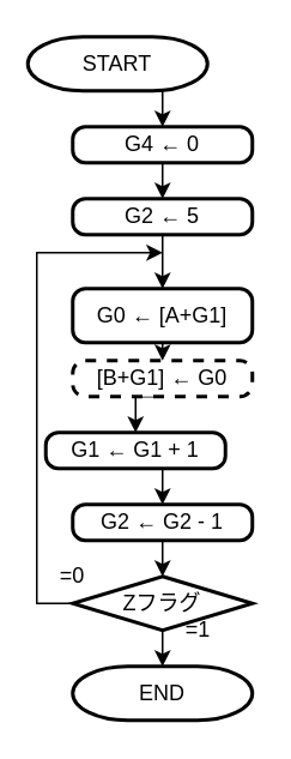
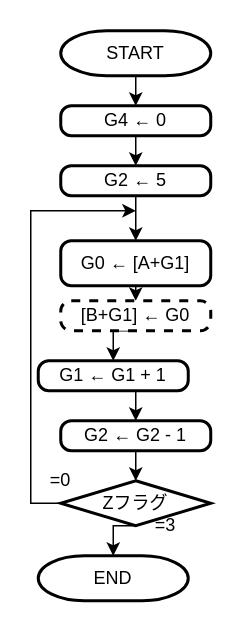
- <mxCell id="3" value="START" style="strokeWidth=2;html=1;shape=mxgraph.flowchart.terminator;whiteSpace=wrap;" parent="1" vertex="1"><mxGeometry x="15" y="20" width="100" height="30" as="geometry" /></mxCell>
+ <mxCell id="3" value="START" style="strokeWidth=2;html=1;shape=mxgraph.flowchart.terminator;whiteSpace=wrap;" parent="1" vertex="1"><mxGeometry x="40" y="20" width="100" height="30" as="geometry" /></mxCell>
- <mxCell id="20" value="=1" style="text;html=1;strokeColor=none;fillColor=none;align=center;verticalAlign=middle;whiteSpace=wrap;rounded=0;" parent="1" vertex="1"><mxGeometry x="90" y="340" width="40" height="20" as="geometry" /></mxCell>
+ <mxCell id="20" value="=3" style="text;html=1;strokeColor=none;fillColor=none;align=center;verticalAlign=middle;whiteSpace=wrap;rounded=0;" parent="1" vertex="1"><mxGeometry x="90" y="340" width="40" height="20" as="geometry" /></mxCell>
- <mxCell id="19" value="END" style="strokeWidth=2;html=1;shape=mxgraph.flowchart.terminator;whiteSpace=wrap;" parent="1" vertex="1"><mxGeometry x="40" y="370" width="100" height="30" as="geometry" /></mxCell>
+ <mxCell id="19" value="END" style="strokeWidth=2;html=1;shape=mxgraph.flowchart.terminator;whiteSpace=wrap;" parent="1" vertex="1"><mxGeometry x="25" y="370" width="100" height="30" as="geometry" /></mxCell>
